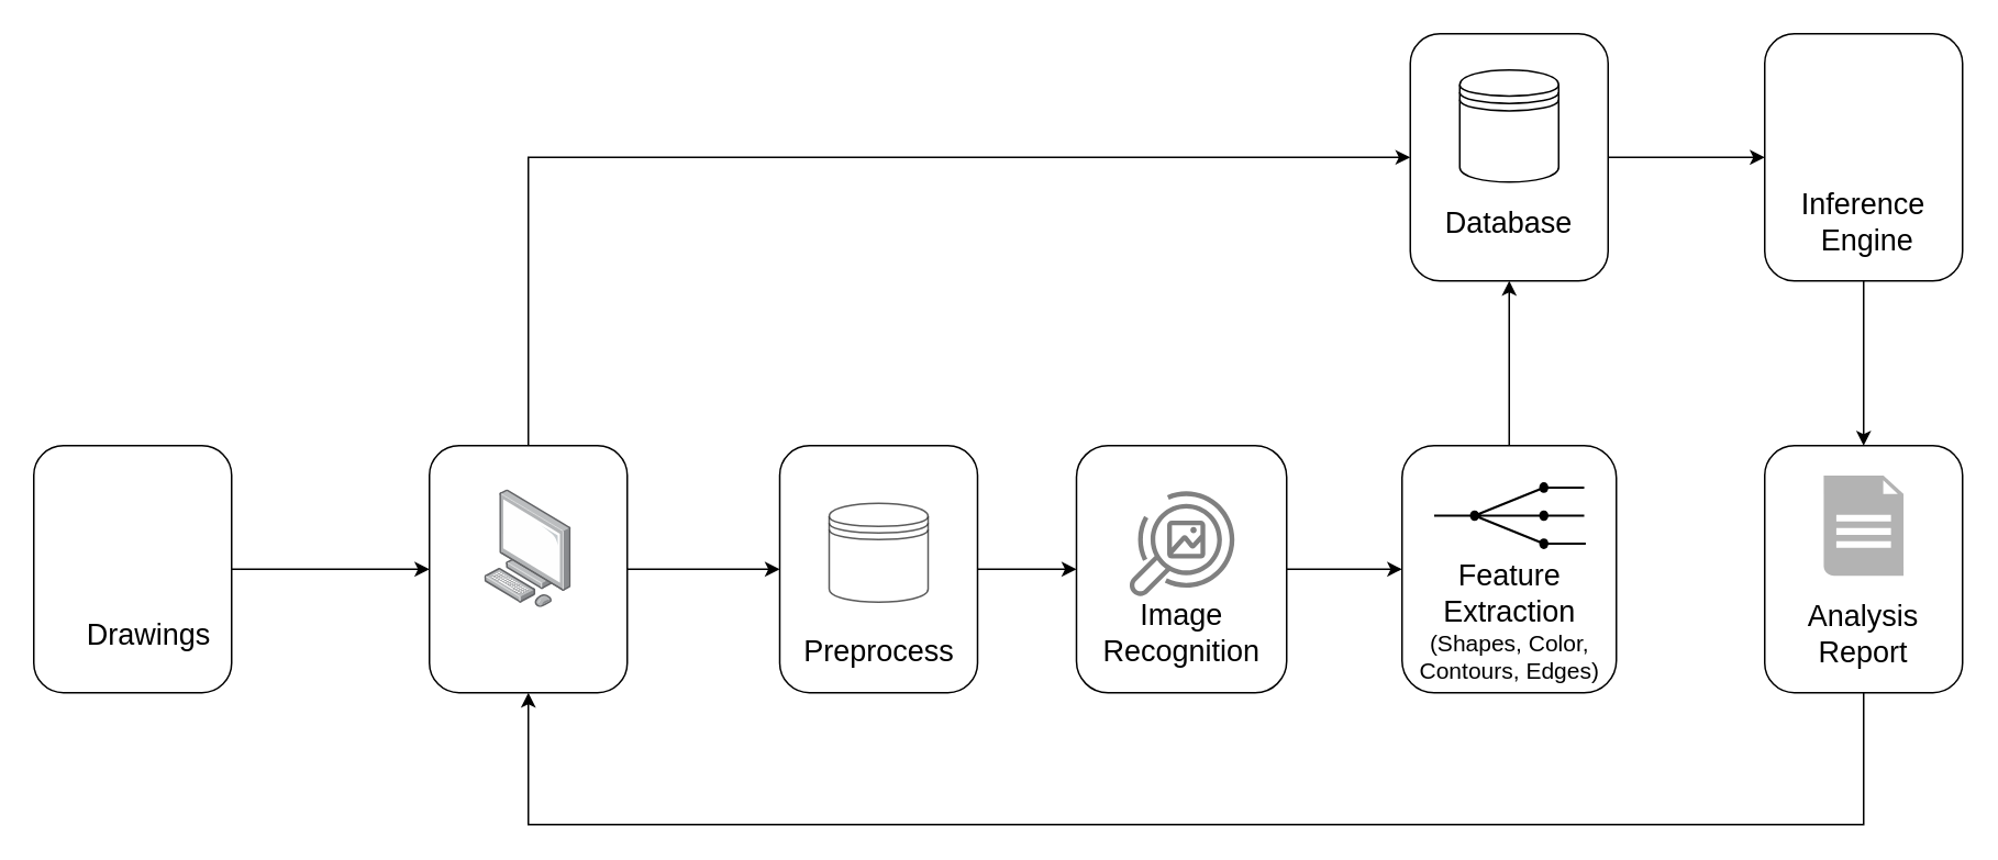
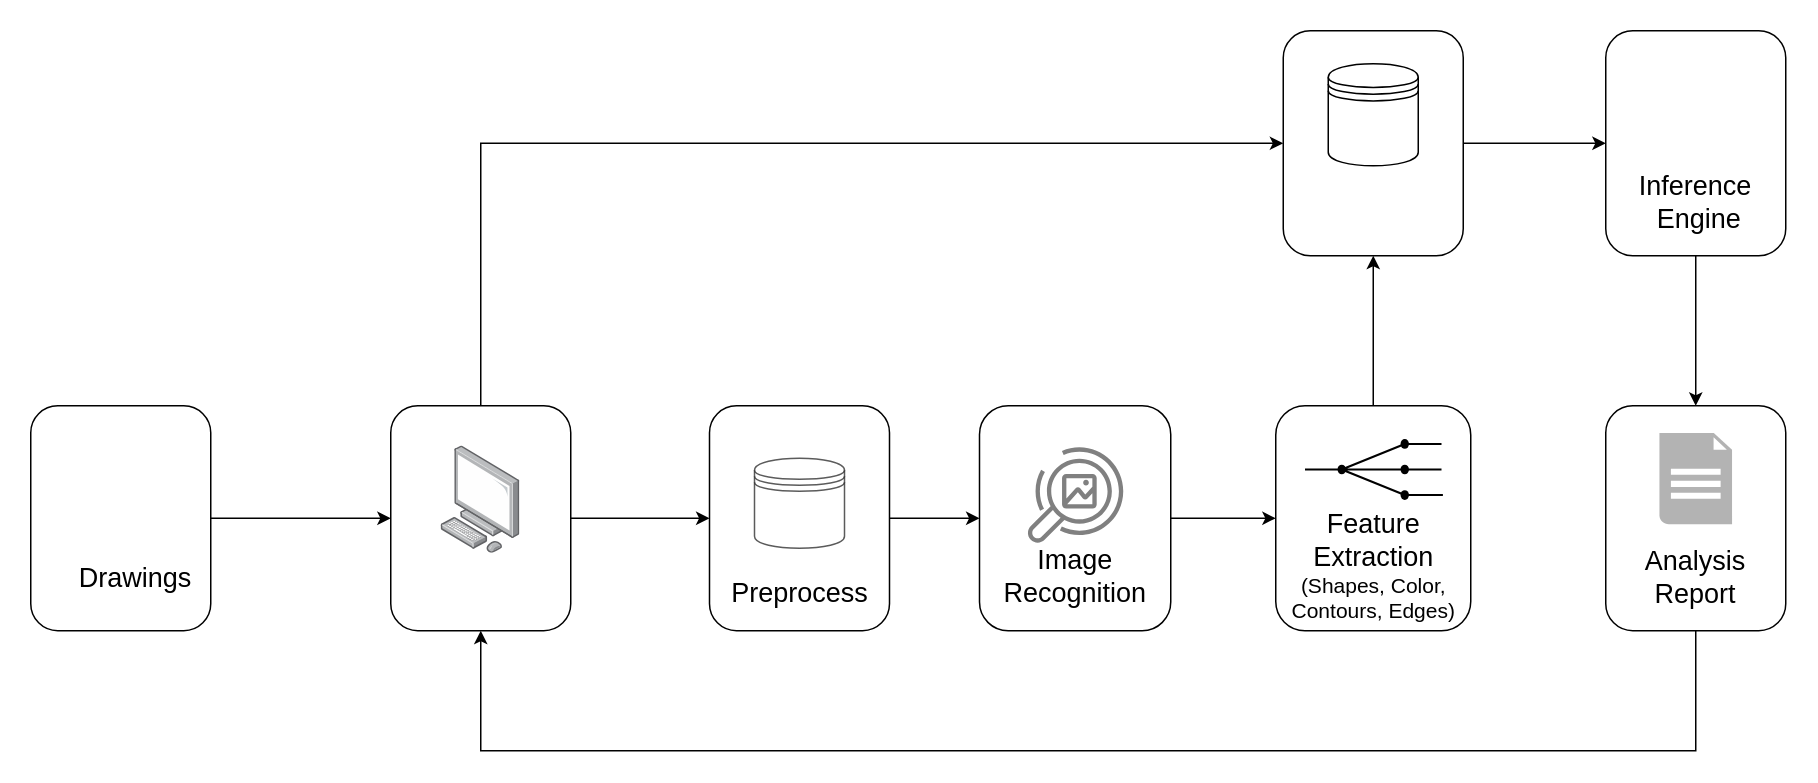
- <mxCell id="9" value="&lt;font style=&quot;font-size: 18px&quot;&gt;Database&lt;/font&gt;" style="text;html=1;strokeColor=none;fillColor=none;align=center;verticalAlign=middle;whiteSpace=wrap;rounded=0;" vertex="1" parent="1"><mxGeometry x="885" y="120" width="60" height="30" as="geometry" /></mxCell>
